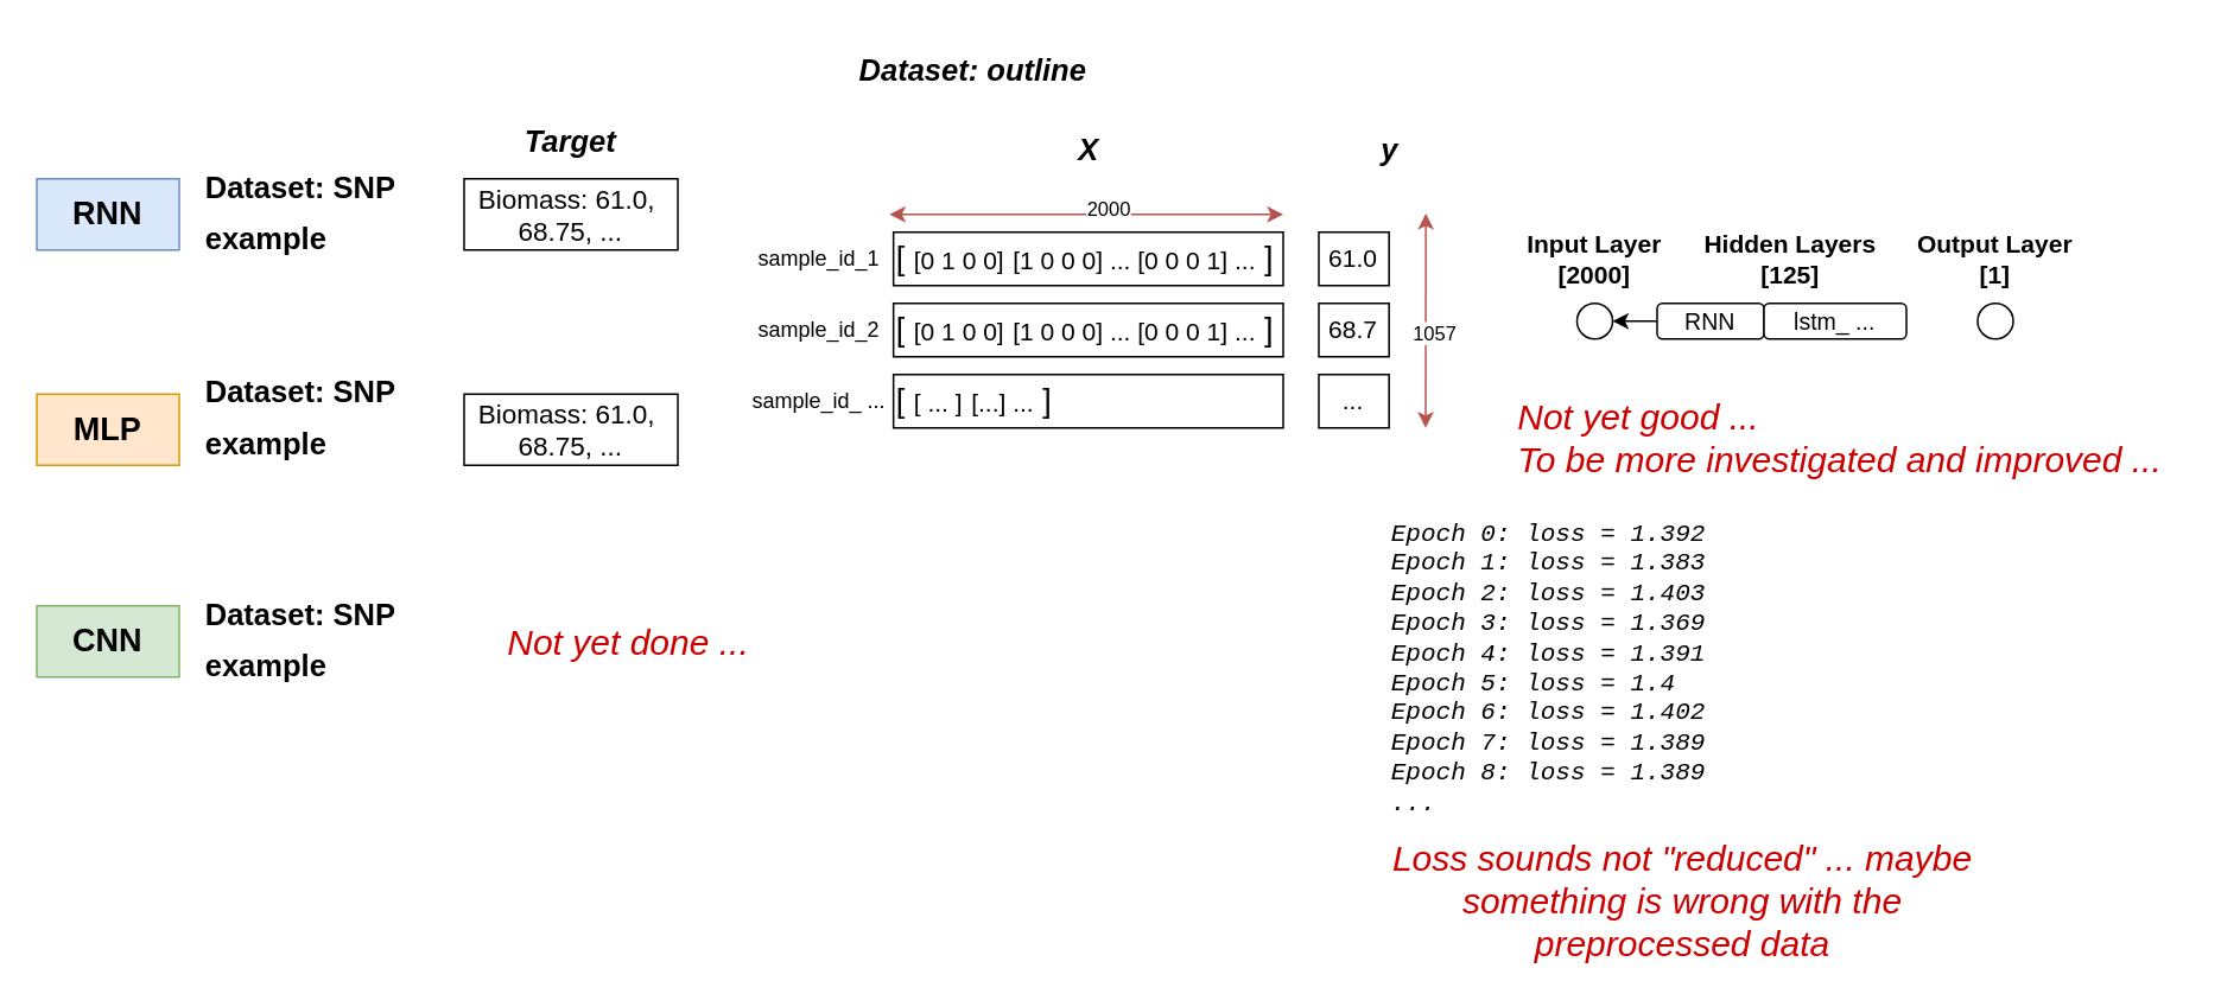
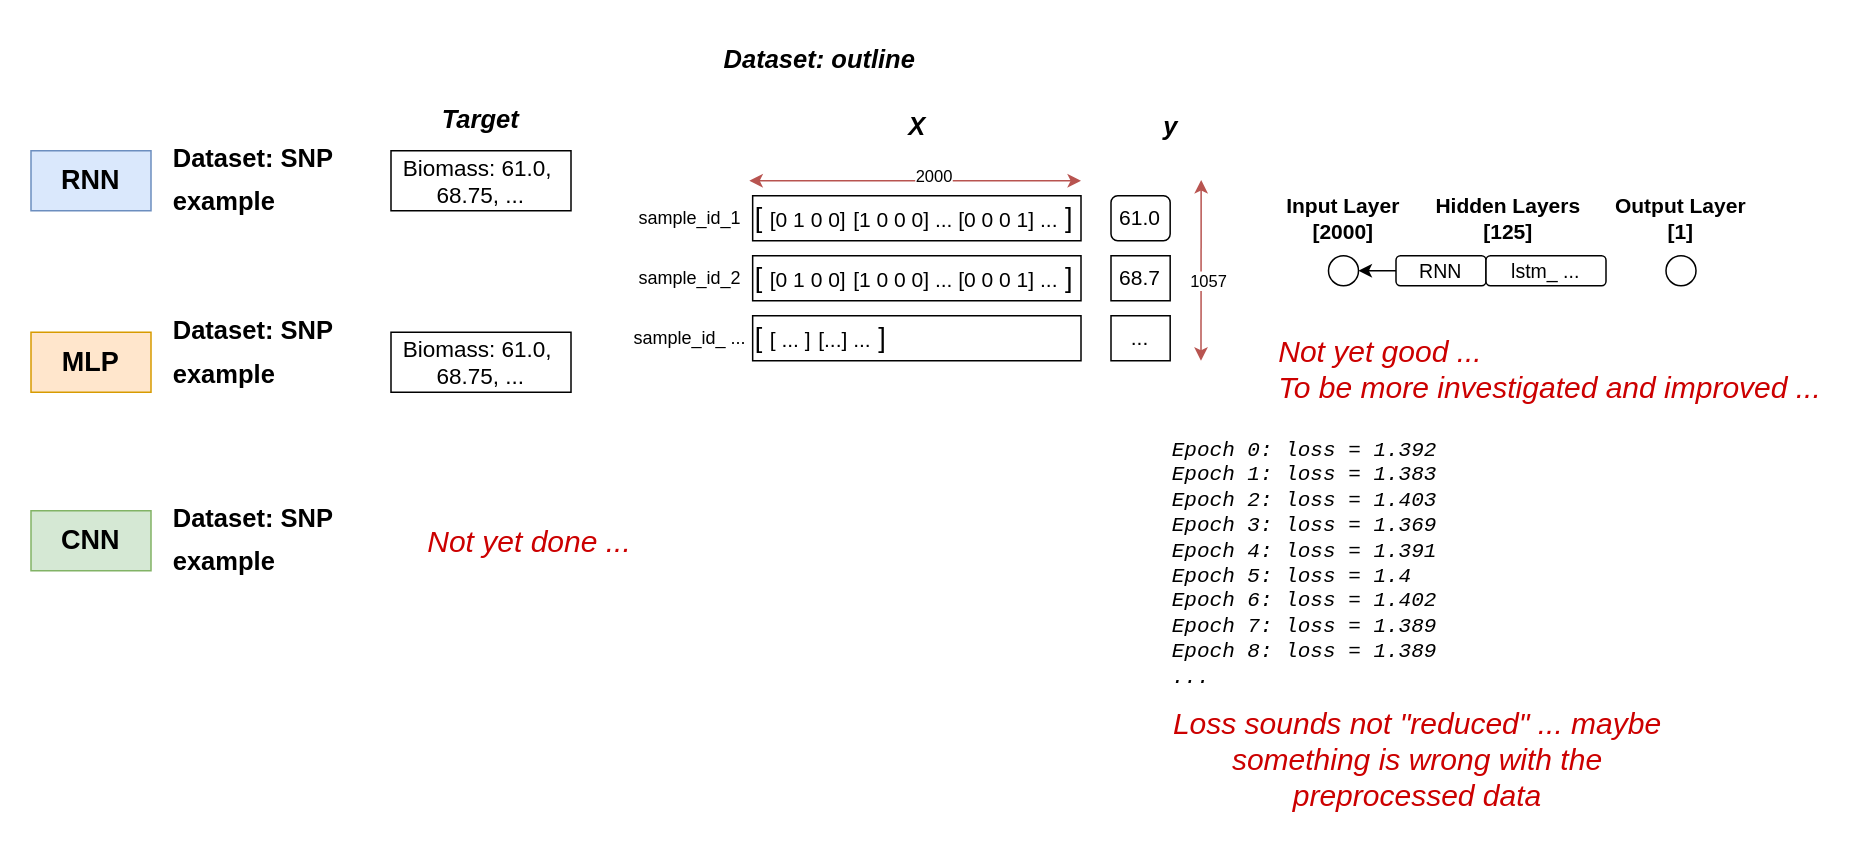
- <mxCell id="28" value="&lt;font style=&quot;font-size: 14px;&quot;&gt;61.0&lt;/font&gt;" style="rounded=0;whiteSpace=wrap;html=1;align=center;" vertex="1" parent="1"><mxGeometry x="740" y="130" width="39.45" height="30" as="geometry" /></mxCell>
+ <mxCell id="28" value="&lt;font style=&quot;font-size: 14px;&quot;&gt;61.0&lt;/font&gt;" style="whiteSpace=wrap;html=1;align=center;rounded=1;" vertex="1" parent="1"><mxGeometry x="740" y="130" width="39.45" height="30" as="geometry" /></mxCell>
